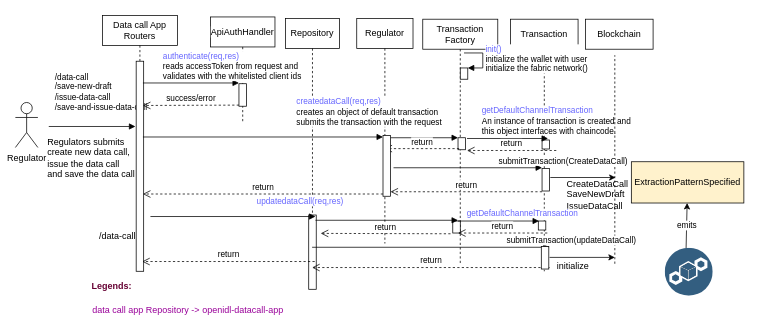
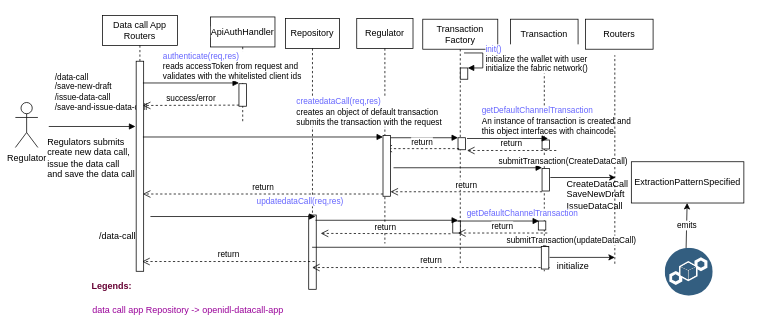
- <mxCell id="33" value="Blockchain" style="rounded=0;whiteSpace=wrap;html=1;" parent="1" vertex="1"><mxGeometry x="780" y="25" width="90" height="40" as="geometry" /></mxCell>
+ <mxCell id="33" value="Routers" style="rounded=0;whiteSpace=wrap;html=1;" parent="1" vertex="1"><mxGeometry x="780" y="25" width="90" height="40" as="geometry" /></mxCell>
- <mxCell id="39" value="ExtractionPatternSpecified" style="rounded=0;whiteSpace=wrap;html=1;fillColor=#fff2cc;" parent="1" vertex="1"><mxGeometry x="841" y="215" width="150" height="55" as="geometry" /></mxCell>
+ <mxCell id="39" value="ExtractionPatternSpecified" style="rounded=0;whiteSpace=wrap;html=1;" parent="1" vertex="1"><mxGeometry x="841" y="215" width="150" height="55" as="geometry" /></mxCell>
